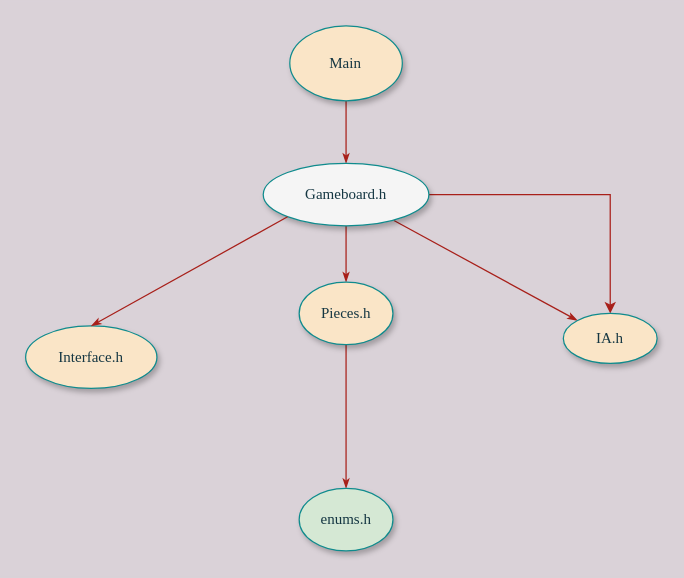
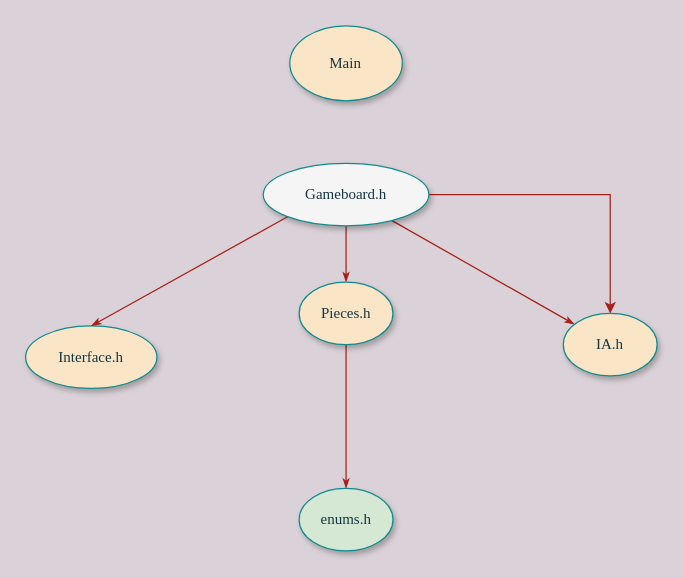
- <mxCell id="2" style="edgeStyle=none;rounded=1;html=1;labelBackgroundColor=none;startArrow=none;startFill=0;startSize=5;endArrow=classicThin;endFill=1;endSize=5;jettySize=auto;orthogonalLoop=1;strokeColor=#A8201A;strokeWidth=1;fontFamily=Verdana;fontSize=12;fontColor=#143642;" parent="1" source="3" target="7" edge="1"><mxGeometry relative="1" as="geometry" /></mxCell>
- <mxCell id="8" value="&lt;span&gt;IA.h&lt;/span&gt;" style="ellipse;whiteSpace=wrap;html=1;rounded=0;shadow=1;comic=0;labelBackgroundColor=none;strokeWidth=1;fontFamily=Verdana;fontSize=12;align=center;fillColor=#FAE5C7;strokeColor=#0F8B8D;fontColor=#143642;" parent="1" vertex="1"><mxGeometry x="450" y="250" width="75" height="40" as="geometry" /></mxCell>
+ <mxCell id="8" value="&lt;span&gt;IA.h&lt;/span&gt;" style="ellipse;whiteSpace=wrap;html=1;rounded=0;shadow=1;comic=0;labelBackgroundColor=none;strokeWidth=1;fontFamily=Verdana;fontSize=12;align=center;fillColor=#FAE5C7;strokeColor=#0F8B8D;fontColor=#143642;" parent="1" vertex="1"><mxGeometry x="450" y="250" width="75" height="50" as="geometry" /></mxCell>
